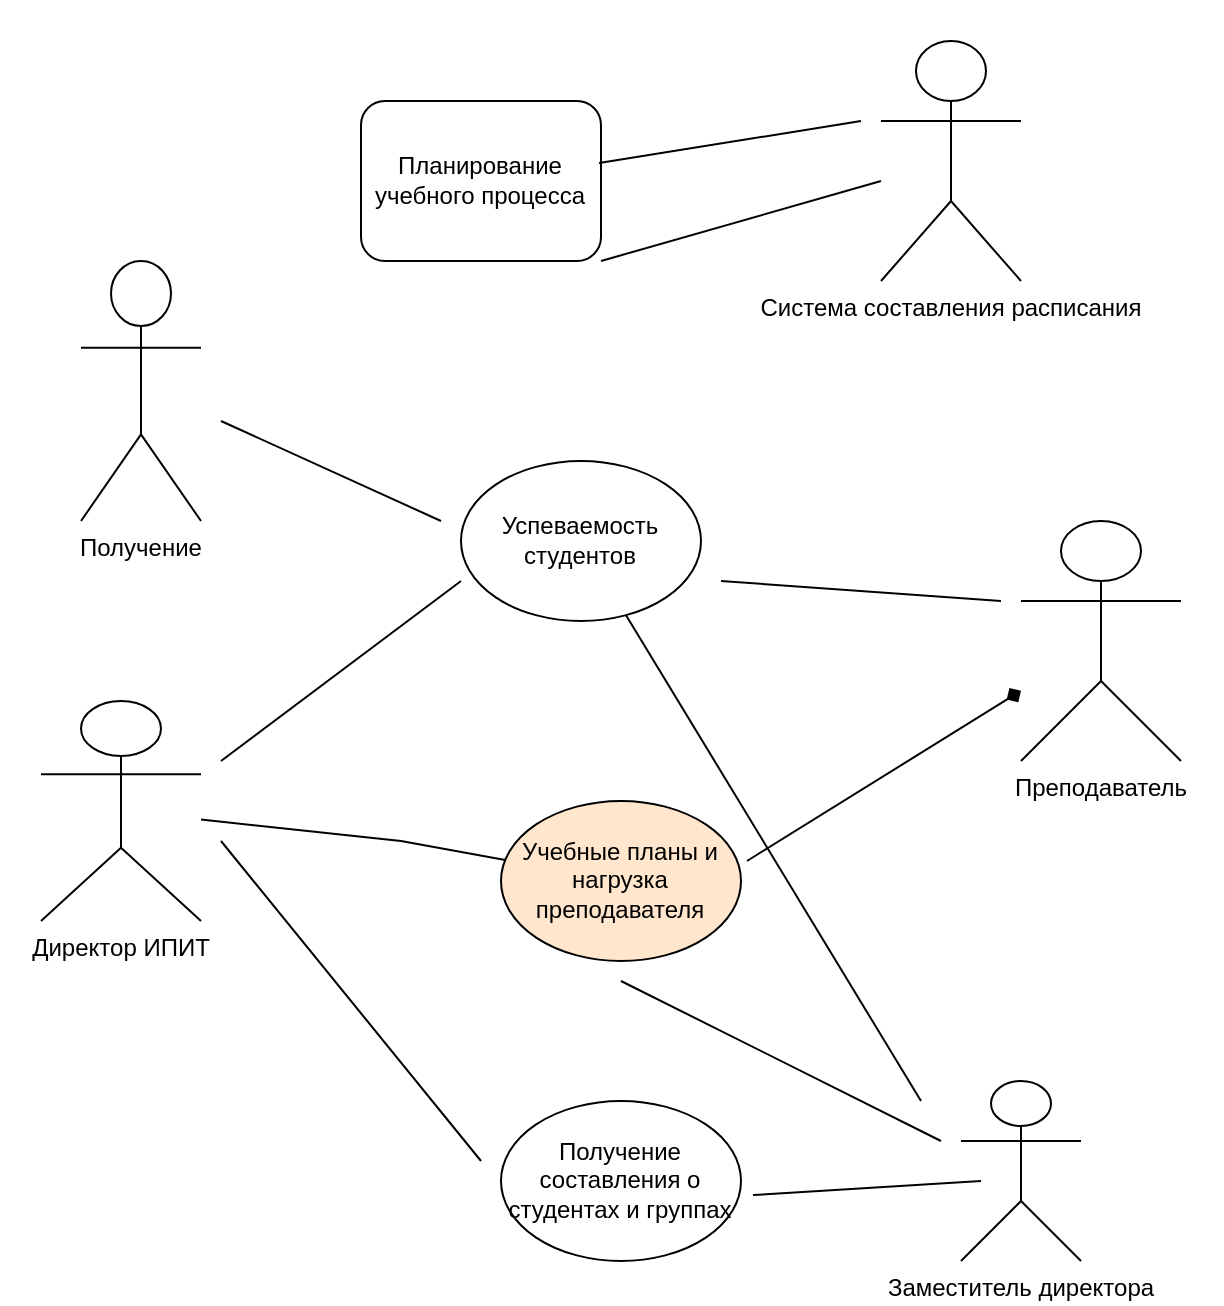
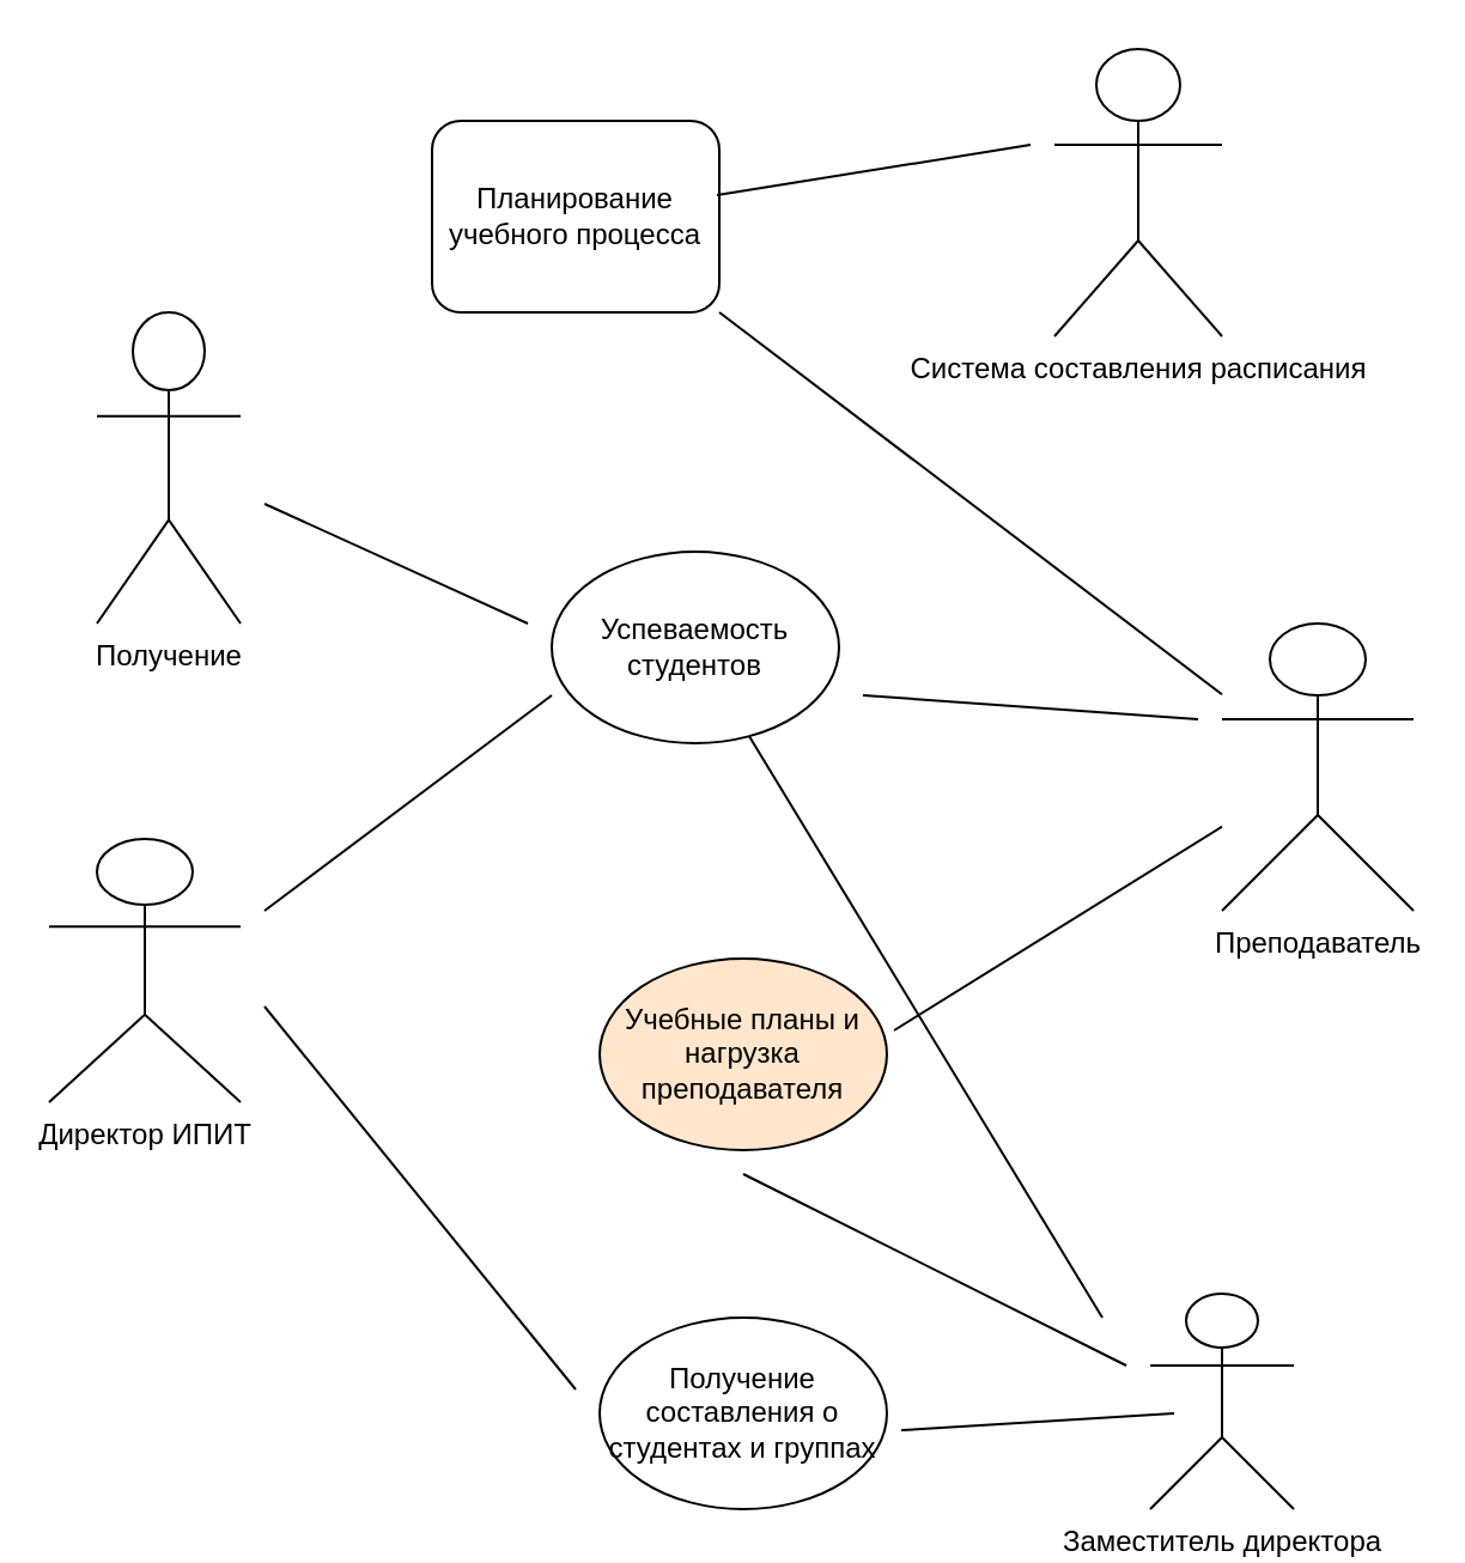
- <mxCell id="12" value="" style="endArrow=none;html=1;rounded=0;exitX=1;exitY=1;exitDx=0;exitDy=0;" edge="1" parent="1" source="3" target="4"><mxGeometry width="50" height="50" relative="1" as="geometry"><mxPoint x="280" y="140" as="sourcePoint" /><mxPoint x="350" y="260" as="targetPoint" /></mxGeometry></mxCell>
+ <mxCell id="12" value="" style="endArrow=none;html=1;rounded=0;exitX=1;exitY=1;exitDx=0;exitDy=0;" edge="1" parent="1" source="3" target="5"><mxGeometry width="50" height="50" relative="1" as="geometry"><mxPoint x="280" y="140" as="sourcePoint" /><mxPoint x="350" y="260" as="targetPoint" /></mxGeometry></mxCell>
- <mxCell id="11" value="" style="endArrow=diamond;html=1;rounded=0;exitX=1.025;exitY=0.375;exitDx=0;exitDy=0;exitPerimeter=0;" edge="1" parent="1" source="7" target="5"><mxGeometry width="50" height="50" relative="1" as="geometry"><mxPoint x="260" y="290" as="sourcePoint" /><mxPoint x="490" y="380" as="targetPoint" /></mxGeometry></mxCell>
+ <mxCell id="11" value="" style="endArrow=none;html=1;rounded=0;exitX=1.025;exitY=0.375;exitDx=0;exitDy=0;exitPerimeter=0;" edge="1" parent="1" source="7" target="5"><mxGeometry width="50" height="50" relative="1" as="geometry"><mxPoint x="260" y="290" as="sourcePoint" /><mxPoint x="490" y="380" as="targetPoint" /></mxGeometry></mxCell>
- <mxCell id="10" value="" style="endArrow=none;html=1;rounded=0;" edge="1" parent="1" source="6" target="7"><mxGeometry width="50" height="50" relative="1" as="geometry"><mxPoint x="300" y="310" as="sourcePoint" /><mxPoint x="350" y="260" as="targetPoint" /><Array as="points"><mxPoint x="200" y="420" /></Array></mxGeometry></mxCell>
